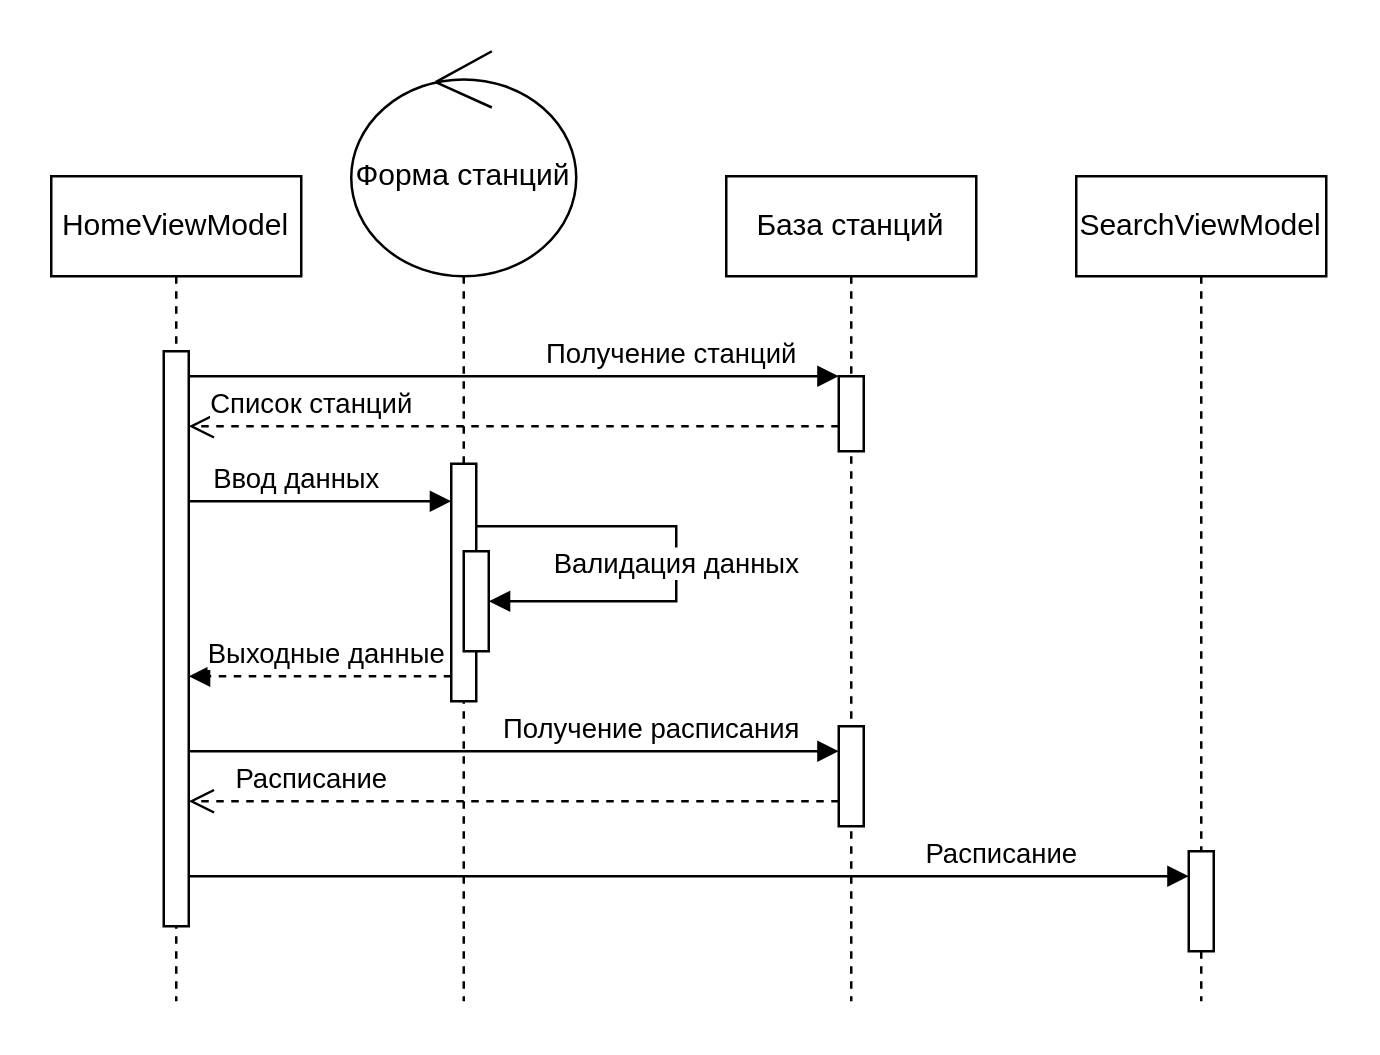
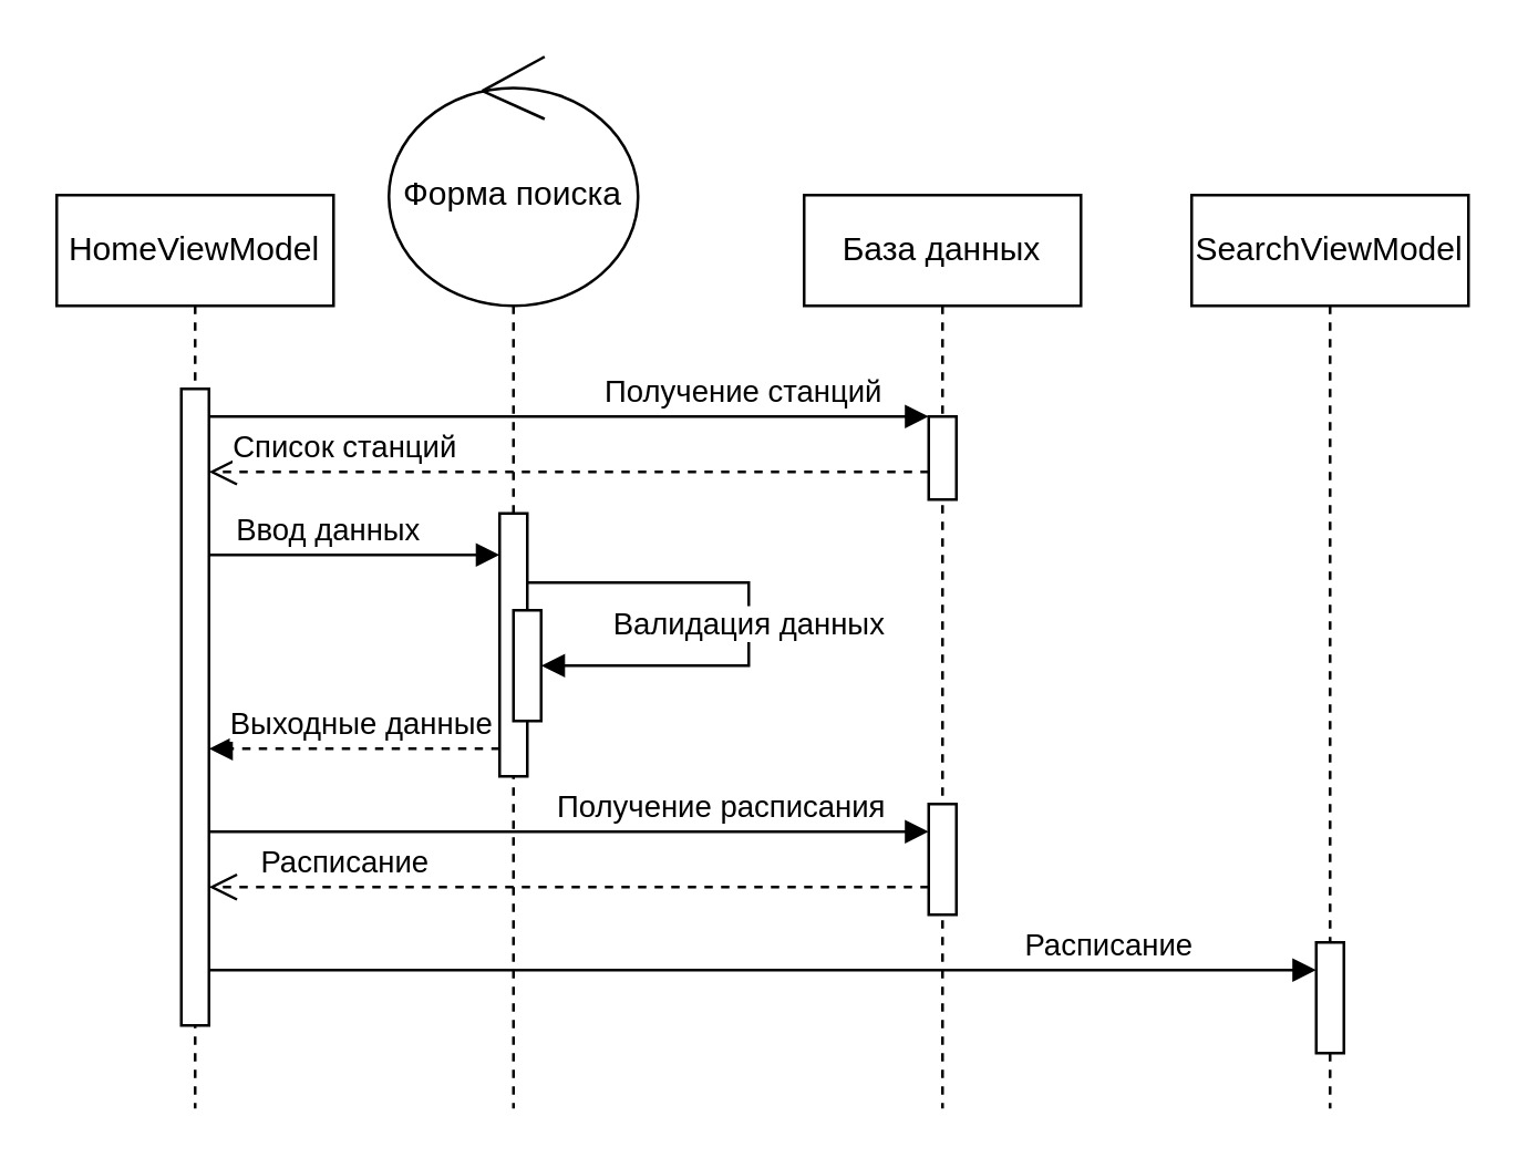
- <mxCell id="9" value="Форма станций" style="shape=umlLifeline;participant=umlControl;perimeter=lifelinePerimeter;whiteSpace=wrap;html=1;container=1;collapsible=0;recursiveResize=0;verticalAlign=top;spacingTop=36;outlineConnect=0;size=90;" vertex="1" parent="1"><mxGeometry x="140" y="20" width="90" height="380" as="geometry" /></mxCell>
+ <mxCell id="9" value="Форма поиска" style="shape=umlLifeline;participant=umlControl;perimeter=lifelinePerimeter;whiteSpace=wrap;html=1;container=1;collapsible=0;recursiveResize=0;verticalAlign=top;spacingTop=36;outlineConnect=0;size=90;" vertex="1" parent="1"><mxGeometry x="140" y="20" width="90" height="380" as="geometry" /></mxCell>
- <mxCell id="4" value="База станций" style="shape=umlLifeline;perimeter=lifelinePerimeter;whiteSpace=wrap;html=1;container=0;dropTarget=0;collapsible=0;recursiveResize=0;outlineConnect=0;portConstraint=eastwest;newEdgeStyle={&quot;edgeStyle&quot;:&quot;elbowEdgeStyle&quot;,&quot;elbow&quot;:&quot;vertical&quot;,&quot;curved&quot;:0,&quot;rounded&quot;:0};" vertex="1" parent="1"><mxGeometry x="290" y="70" width="100" height="330" as="geometry" /></mxCell>
+ <mxCell id="4" value="База данных" style="shape=umlLifeline;perimeter=lifelinePerimeter;whiteSpace=wrap;html=1;container=0;dropTarget=0;collapsible=0;recursiveResize=0;outlineConnect=0;portConstraint=eastwest;newEdgeStyle={&quot;edgeStyle&quot;:&quot;elbowEdgeStyle&quot;,&quot;elbow&quot;:&quot;vertical&quot;,&quot;curved&quot;:0,&quot;rounded&quot;:0};" vertex="1" parent="1"><mxGeometry x="290" y="70" width="100" height="330" as="geometry" /></mxCell>
